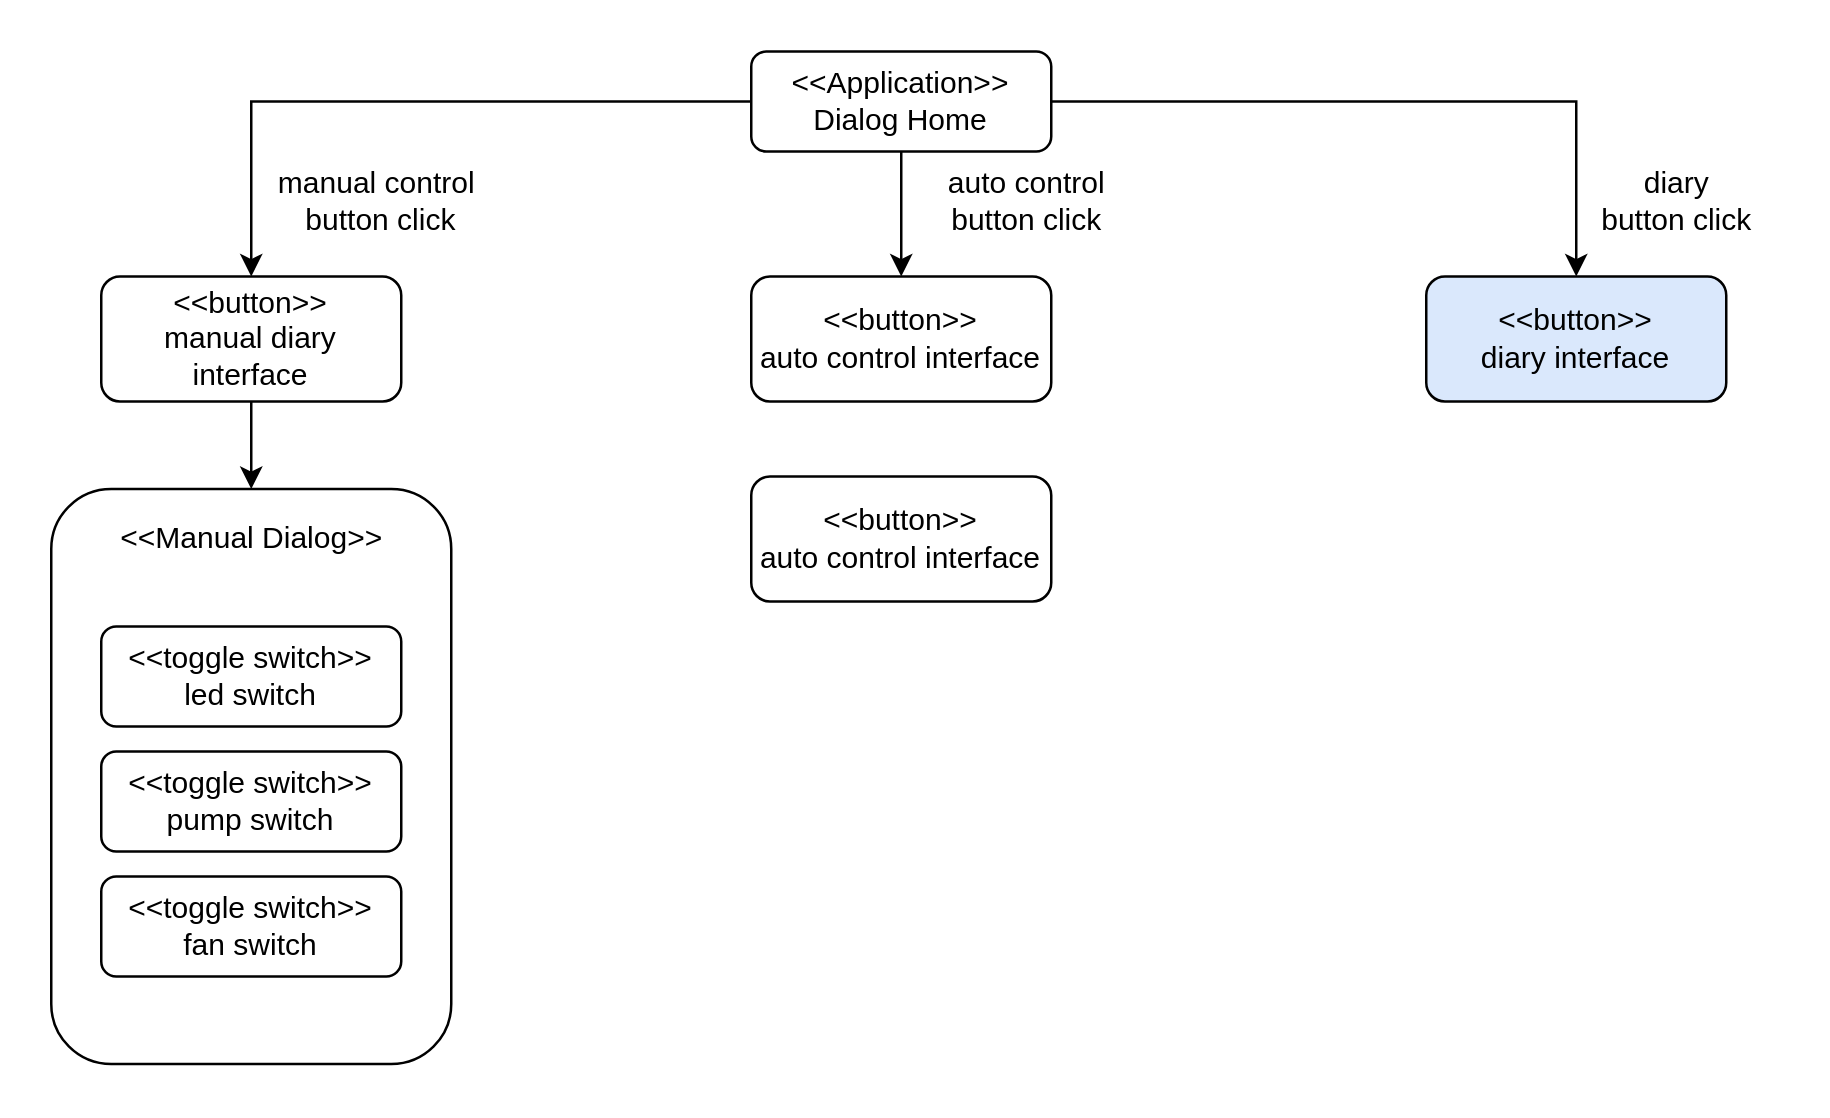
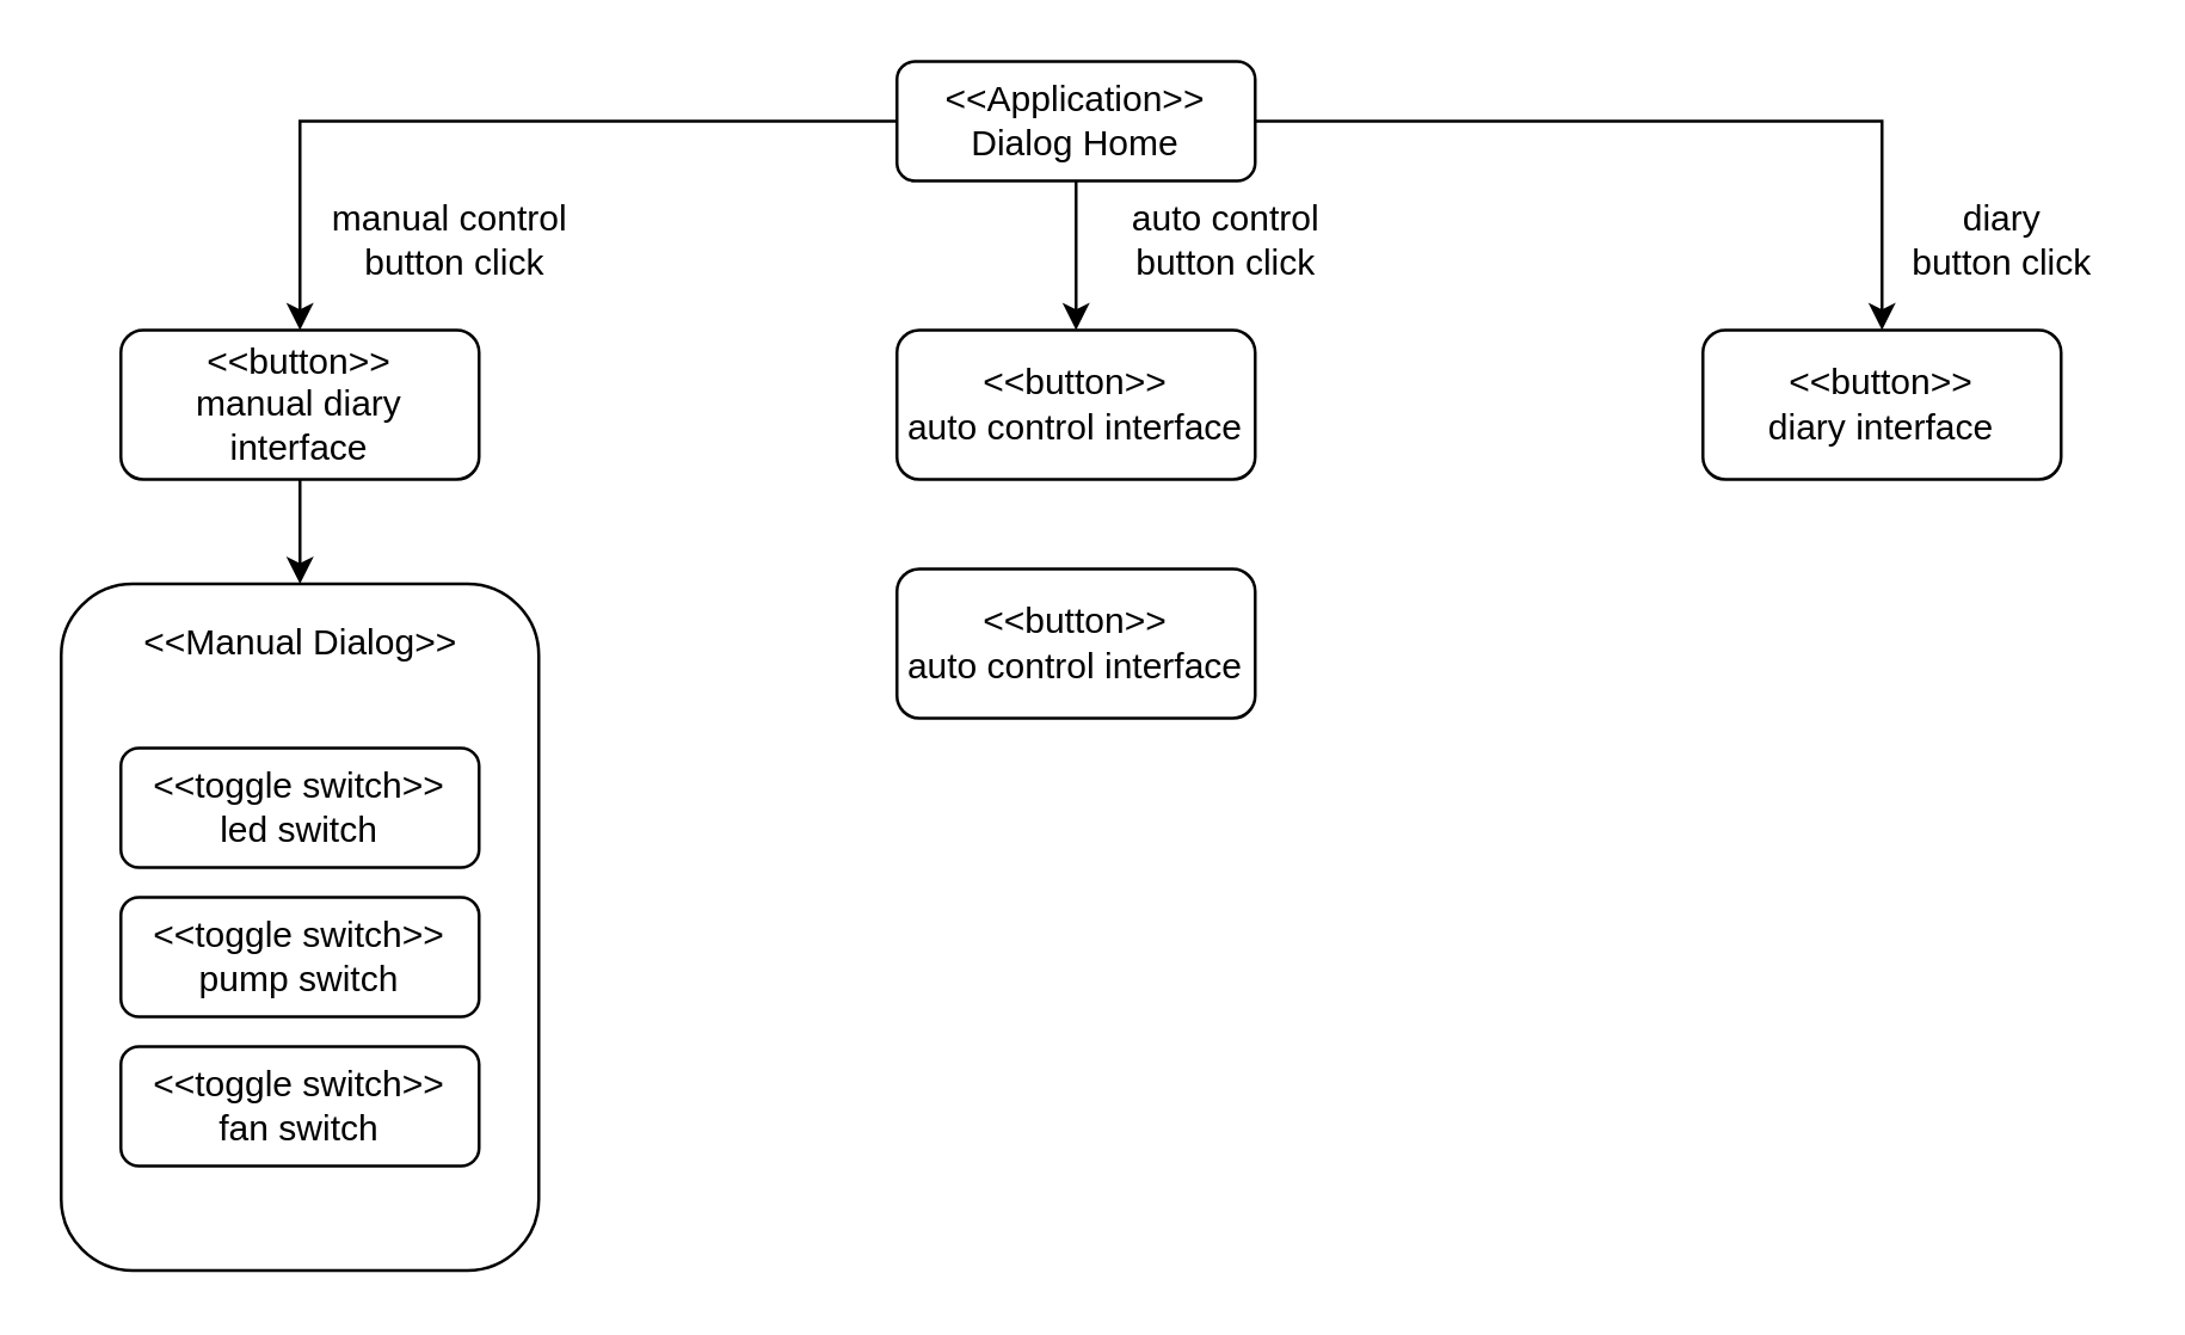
- <mxCell id="14" value="&amp;lt;&amp;lt;button&amp;gt;&amp;gt;&lt;br&gt;diary interface" style="rounded=1;whiteSpace=wrap;html=1;fontSize=12;glass=0;strokeWidth=1;shadow=0;fillColor=#dae8fc;" vertex="1" parent="1"><mxGeometry x="570" y="110" width="120" height="50" as="geometry" /></mxCell>
+ <mxCell id="14" value="&amp;lt;&amp;lt;button&amp;gt;&amp;gt;&lt;br&gt;diary interface" style="rounded=1;whiteSpace=wrap;html=1;fontSize=12;glass=0;strokeWidth=1;shadow=0;" vertex="1" parent="1"><mxGeometry x="570" y="110" width="120" height="50" as="geometry" /></mxCell>
